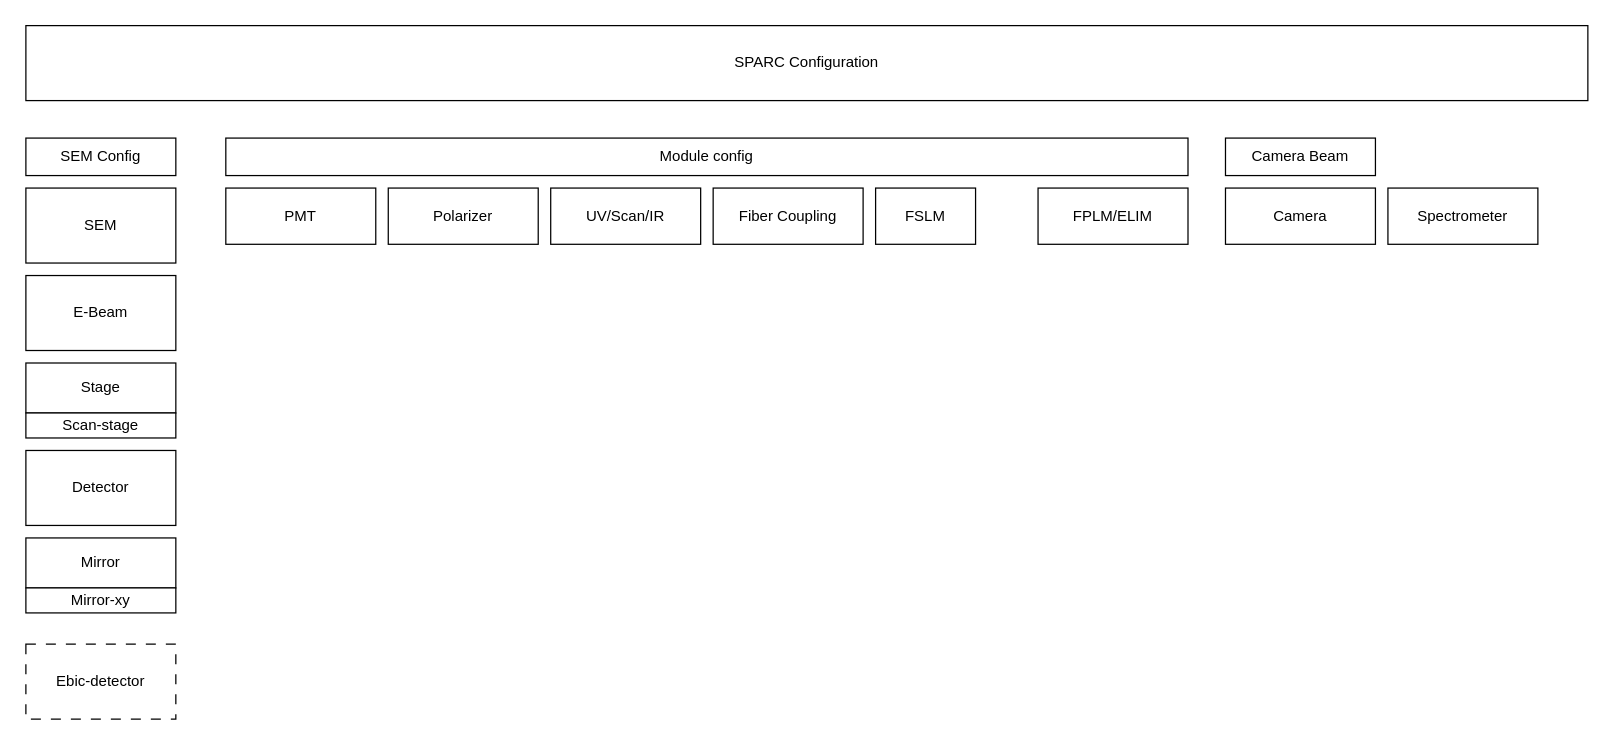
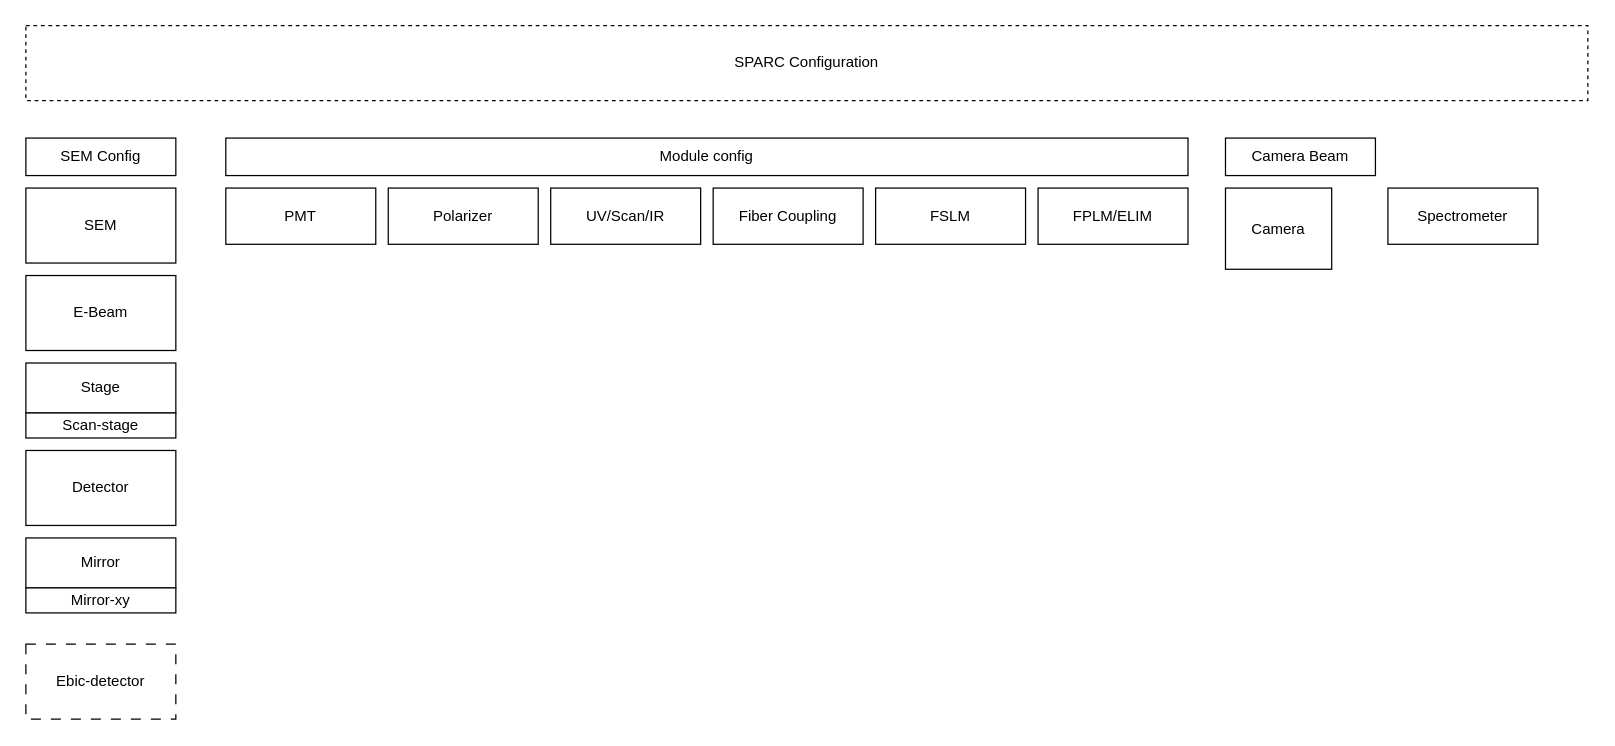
- <mxCell id="5" value="SPARC Configuration" style="rounded=0;whiteSpace=wrap;html=1;" parent="1" vertex="1"><mxGeometry x="20" y="20" width="1250" height="60" as="geometry" /></mxCell>
+ <mxCell id="5" value="SPARC Configuration" style="rounded=0;whiteSpace=wrap;html=1;dashed=1;" parent="1" vertex="1"><mxGeometry x="20" y="20" width="1250" height="60" as="geometry" /></mxCell>
- <mxCell id="11" value="FSLM" style="rounded=0;whiteSpace=wrap;html=1;" parent="1" vertex="1"><mxGeometry x="700" y="150" width="80" height="45" as="geometry" /></mxCell>
+ <mxCell id="11" value="FSLM" style="rounded=0;whiteSpace=wrap;html=1;" parent="1" vertex="1"><mxGeometry x="700" y="150" width="120" height="45" as="geometry" /></mxCell>
- <mxCell id="15" value="Camera" style="rounded=0;whiteSpace=wrap;html=1;" parent="1" vertex="1"><mxGeometry x="980" y="150" width="120" height="45" as="geometry" /></mxCell>
+ <mxCell id="15" value="Camera" style="rounded=0;whiteSpace=wrap;html=1;" parent="1" vertex="1"><mxGeometry x="980" y="150" width="85" height="65" as="geometry" /></mxCell>
